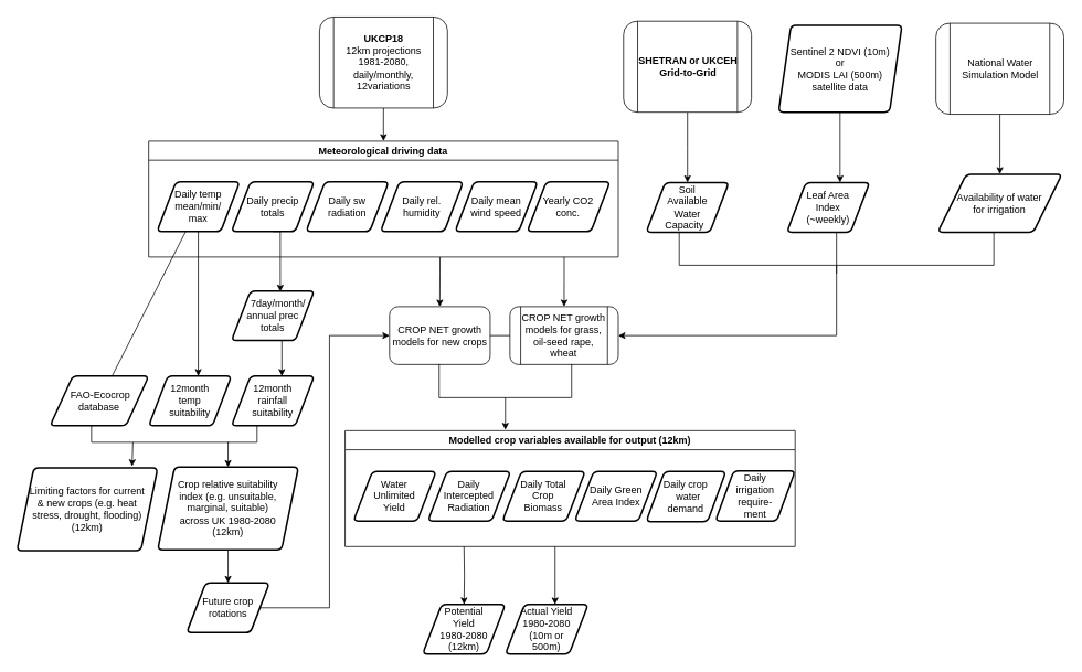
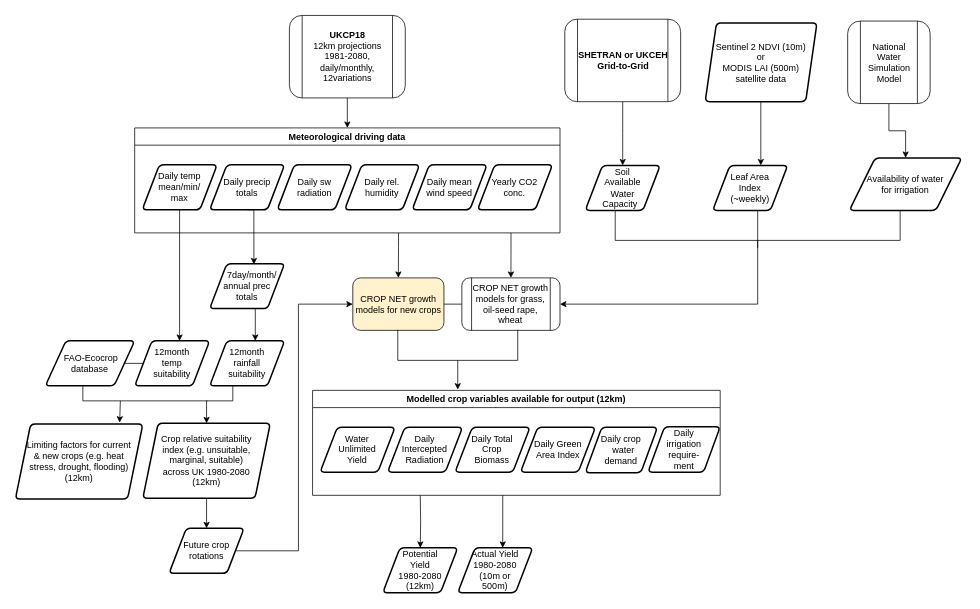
- <mxCell id="51" value="National Water Simulation Model" style="shape=process;whiteSpace=wrap;html=1;backgroundOutline=1;shadow=0;fontFamily=Helvetica;fontSize=12;fontColor=#000000;align=center;strokeColor=#000000;strokeWidth=1;fillColor=#ffffff;rounded=1;" parent="1" vertex="1"><mxGeometry x="1130" y="27.5" width="154.53" height="110" as="geometry" /></mxCell>
+ <mxCell id="51" value="National Water Simulation Model" style="shape=process;whiteSpace=wrap;html=1;backgroundOutline=1;shadow=0;fontFamily=Helvetica;fontSize=12;fontColor=#000000;align=center;strokeColor=#000000;strokeWidth=1;fillColor=#ffffff;rounded=1;" parent="1" vertex="1"><mxGeometry x="1130" y="27.5" width="110" height="110" as="geometry" /></mxCell>
- <mxCell id="21" value="" style="endArrow=none;html=1;" parent="1" source="18" target="5" edge="1"><mxGeometry width="50" height="50" relative="1" as="geometry"><mxPoint x="160" y="534" as="sourcePoint" /><mxPoint x="190" y="484" as="targetPoint" /></mxGeometry></mxCell>
+ <mxCell id="21" value="" style="endArrow=none;html=1;entryX=0;entryY=0.5;entryDx=0;entryDy=0;" parent="1" source="18" target="13" edge="1"><mxGeometry width="50" height="50" relative="1" as="geometry"><mxPoint x="160" y="534" as="sourcePoint" /><mxPoint x="190" y="484" as="targetPoint" /></mxGeometry></mxCell>
- <mxCell id="10" value="CROP NET growth models for new crops" style="rounded=1;whiteSpace=wrap;html=1;fontSize=12;glass=0;strokeWidth=1;shadow=0;" parent="1" vertex="1"><mxGeometry x="470" y="370" width="121.57" height="70" as="geometry" /></mxCell>
+ <mxCell id="10" value="CROP NET growth models for new crops" style="rounded=1;whiteSpace=wrap;html=1;fontSize=12;glass=0;strokeWidth=1;shadow=0;fillColor=#fff2cc;" parent="1" vertex="1"><mxGeometry x="470" y="370" width="121.57" height="70" as="geometry" /></mxCell>
